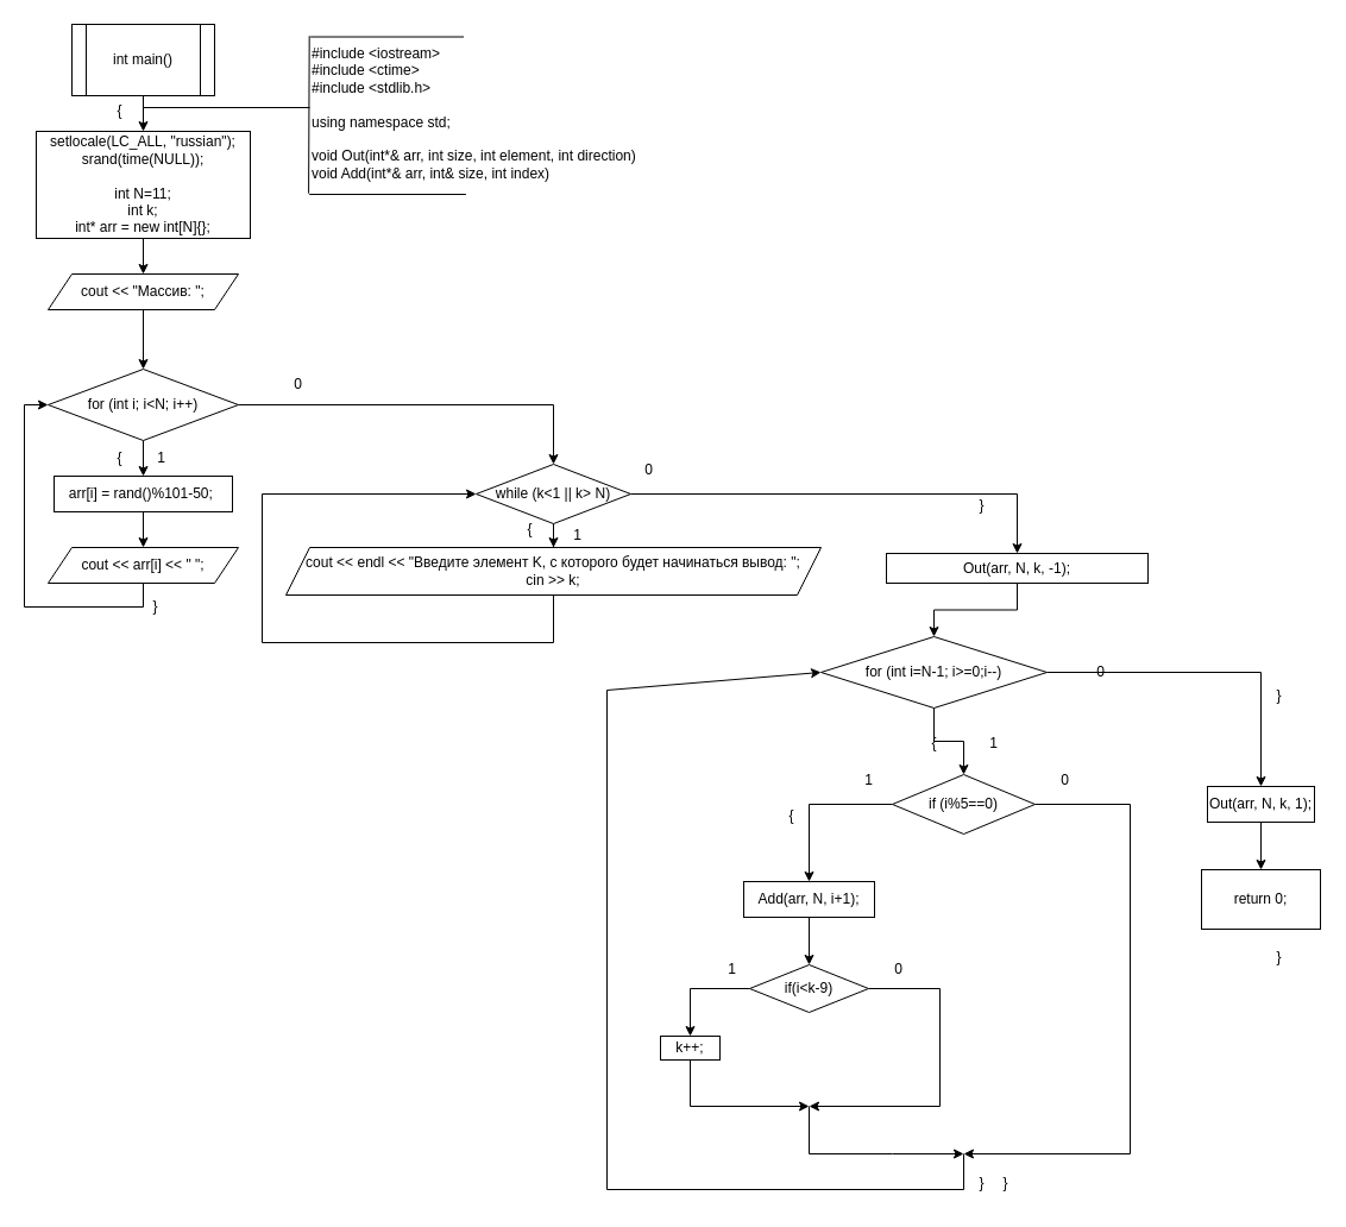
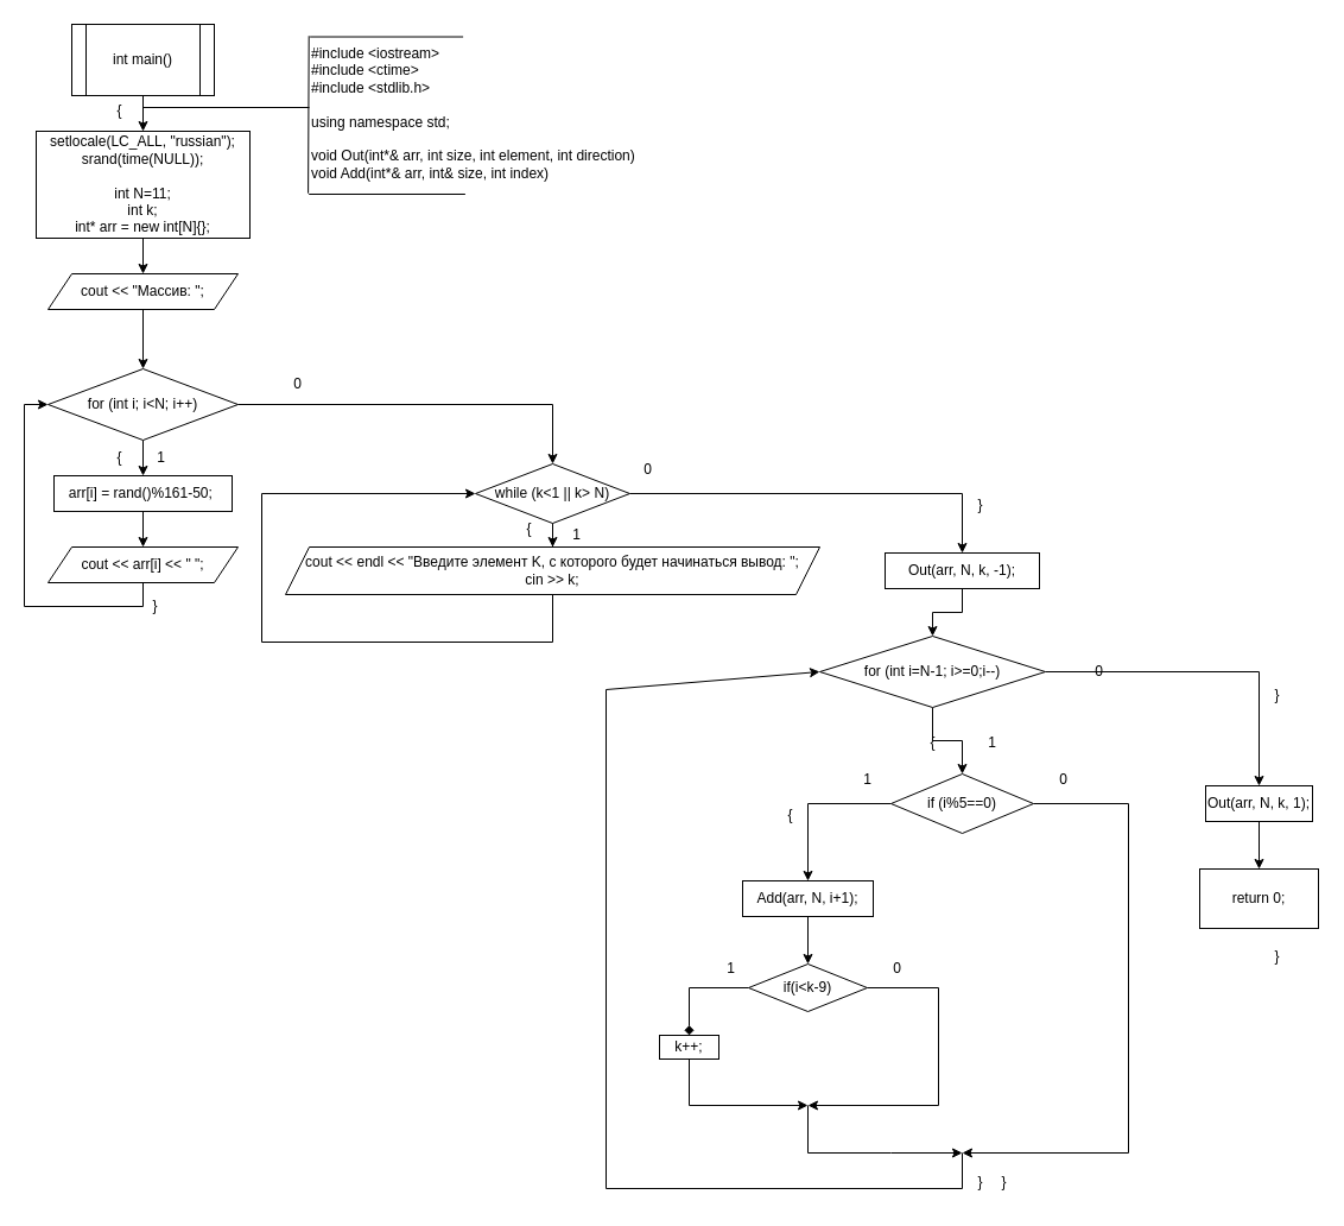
- <mxCell id="13" value="arr[i] = rand()%101-50;&amp;nbsp;" style="rounded=0;whiteSpace=wrap;html=1;" parent="1" vertex="1"><mxGeometry x="45" y="400" width="150" height="30" as="geometry" /></mxCell>
+ <mxCell id="13" value="arr[i] = rand()%161-50;&amp;nbsp;" style="rounded=0;whiteSpace=wrap;html=1;" parent="1" vertex="1"><mxGeometry x="45" y="400" width="150" height="30" as="geometry" /></mxCell>
- <mxCell id="22" value="Out(arr, N, k, -1);" style="rounded=0;whiteSpace=wrap;html=1;" parent="1" vertex="1"><mxGeometry x="745" y="465" width="220" height="25" as="geometry" /></mxCell>
+ <mxCell id="22" value="Out(arr, N, k, -1);" style="rounded=0;whiteSpace=wrap;html=1;" parent="1" vertex="1"><mxGeometry x="745" y="465" width="130" height="30" as="geometry" /></mxCell>
- <mxCell id="31" style="edgeStyle=orthogonalEdgeStyle;rounded=0;orthogonalLoop=1;jettySize=auto;html=1;entryX=0.5;entryY=0;entryDx=0;entryDy=0;" parent="1" source="33" target="35" edge="1"><mxGeometry relative="1" as="geometry" /></mxCell>
+ <mxCell id="31" style="edgeStyle=orthogonalEdgeStyle;rounded=0;orthogonalLoop=1;jettySize=auto;html=1;entryX=0.5;entryY=0;entryDx=0;entryDy=0;endArrow=diamond;" parent="1" source="33" target="35" edge="1"><mxGeometry relative="1" as="geometry" /></mxCell>
